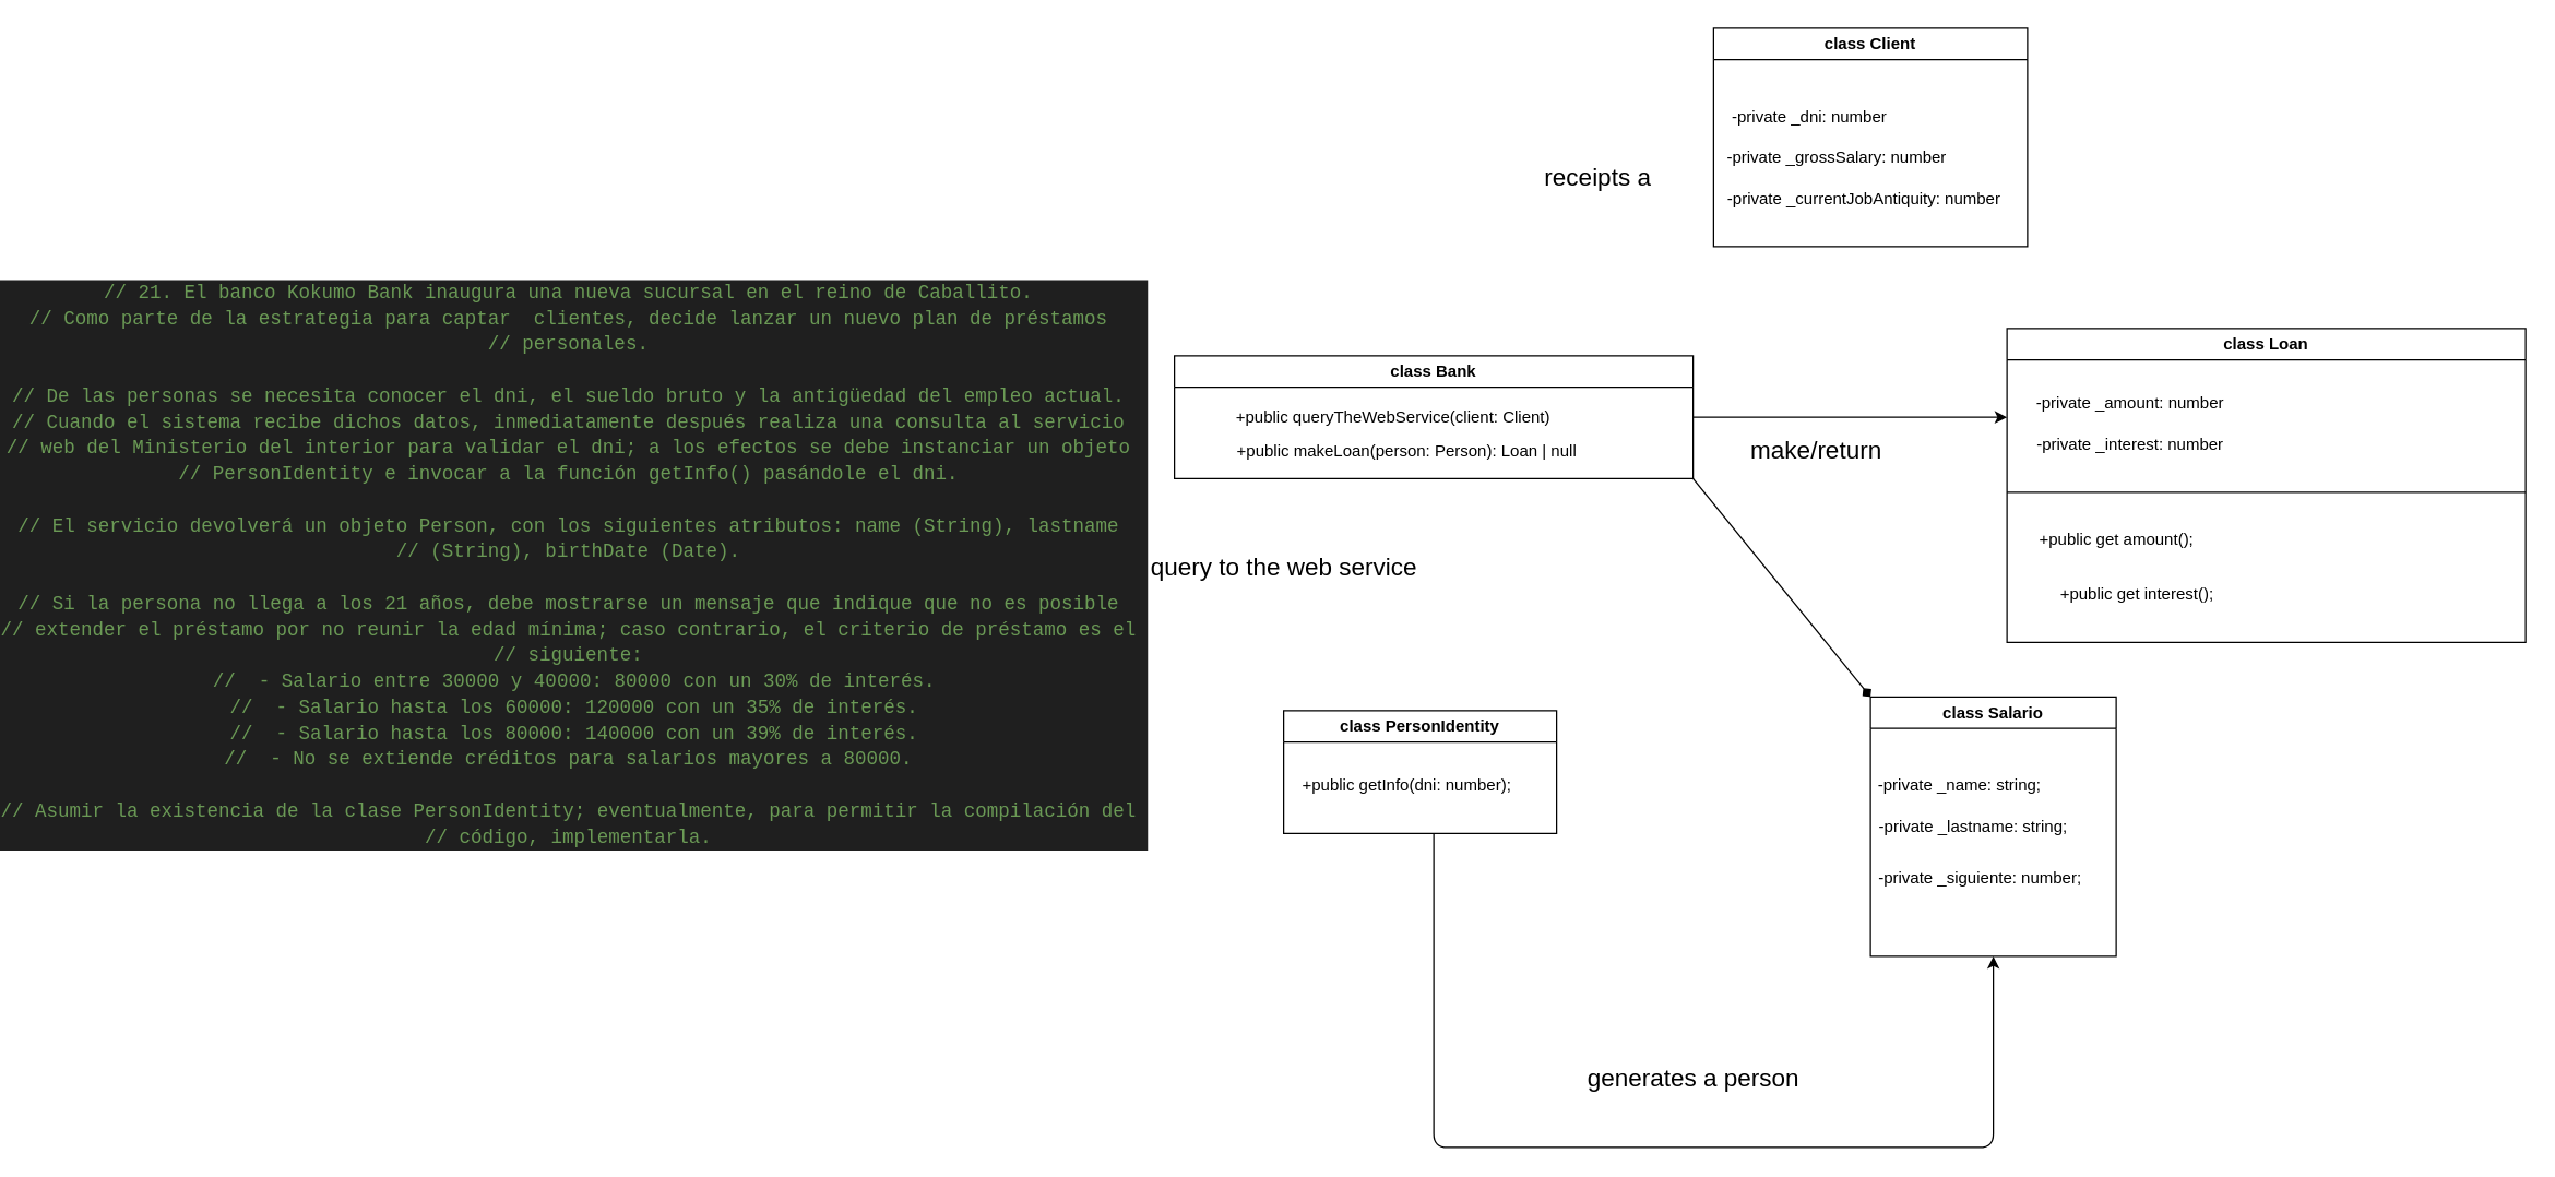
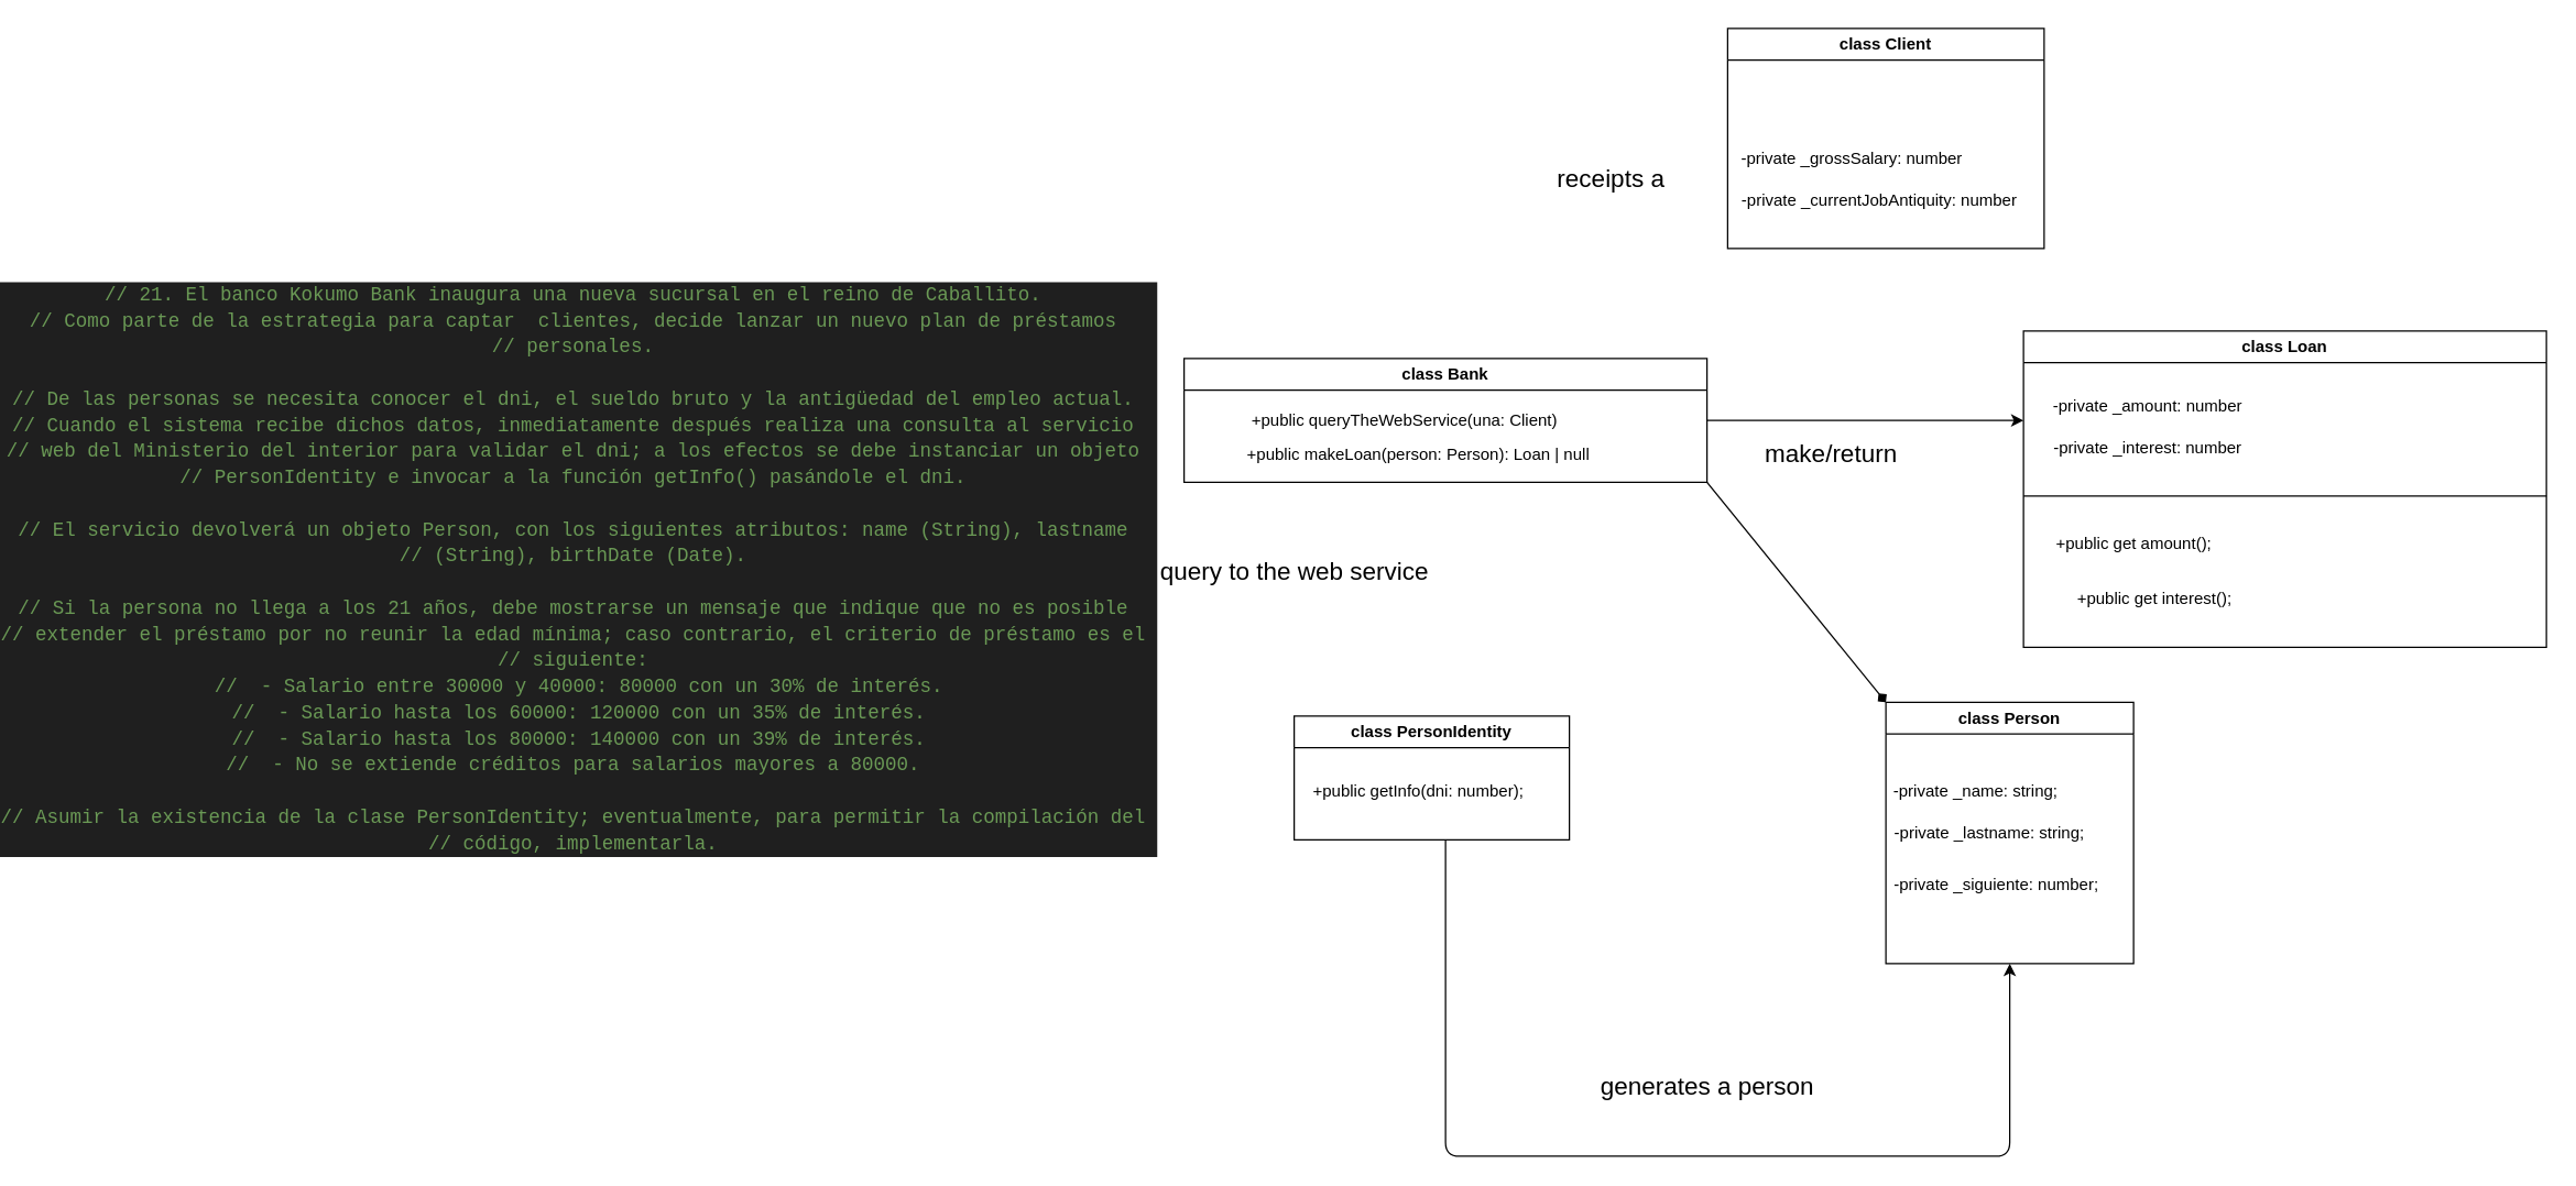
- <mxCell id="19" value="-private _dni: number" style="text;html=1;align=center;verticalAlign=middle;resizable=0;points=[];autosize=1;strokeColor=none;fillColor=none;" vertex="1" parent="18"><mxGeometry y="50" width="140" height="30" as="geometry" /></mxCell>
- <mxCell id="10" value="+public queryTheWebService(client: Client)" style="text;html=1;align=center;verticalAlign=middle;resizable=0;points=[];autosize=1;strokeColor=none;fillColor=none;" vertex="1" parent="9"><mxGeometry x="35" y="30" width="250" height="30" as="geometry" /></mxCell>
+ <mxCell id="10" value="+public queryTheWebService(una: Client)" style="text;html=1;align=center;verticalAlign=middle;resizable=0;points=[];autosize=1;strokeColor=none;fillColor=none;" vertex="1" parent="9"><mxGeometry x="35" y="30" width="250" height="30" as="geometry" /></mxCell>
- <mxCell id="3" value="class Salario" style="swimlane;whiteSpace=wrap;html=1;" vertex="1" parent="1"><mxGeometry x="1365" y="510" width="180" height="190" as="geometry" /></mxCell>
+ <mxCell id="3" value="class Person" style="swimlane;whiteSpace=wrap;html=1;" vertex="1" parent="1"><mxGeometry x="1365" y="510" width="180" height="190" as="geometry" /></mxCell>
